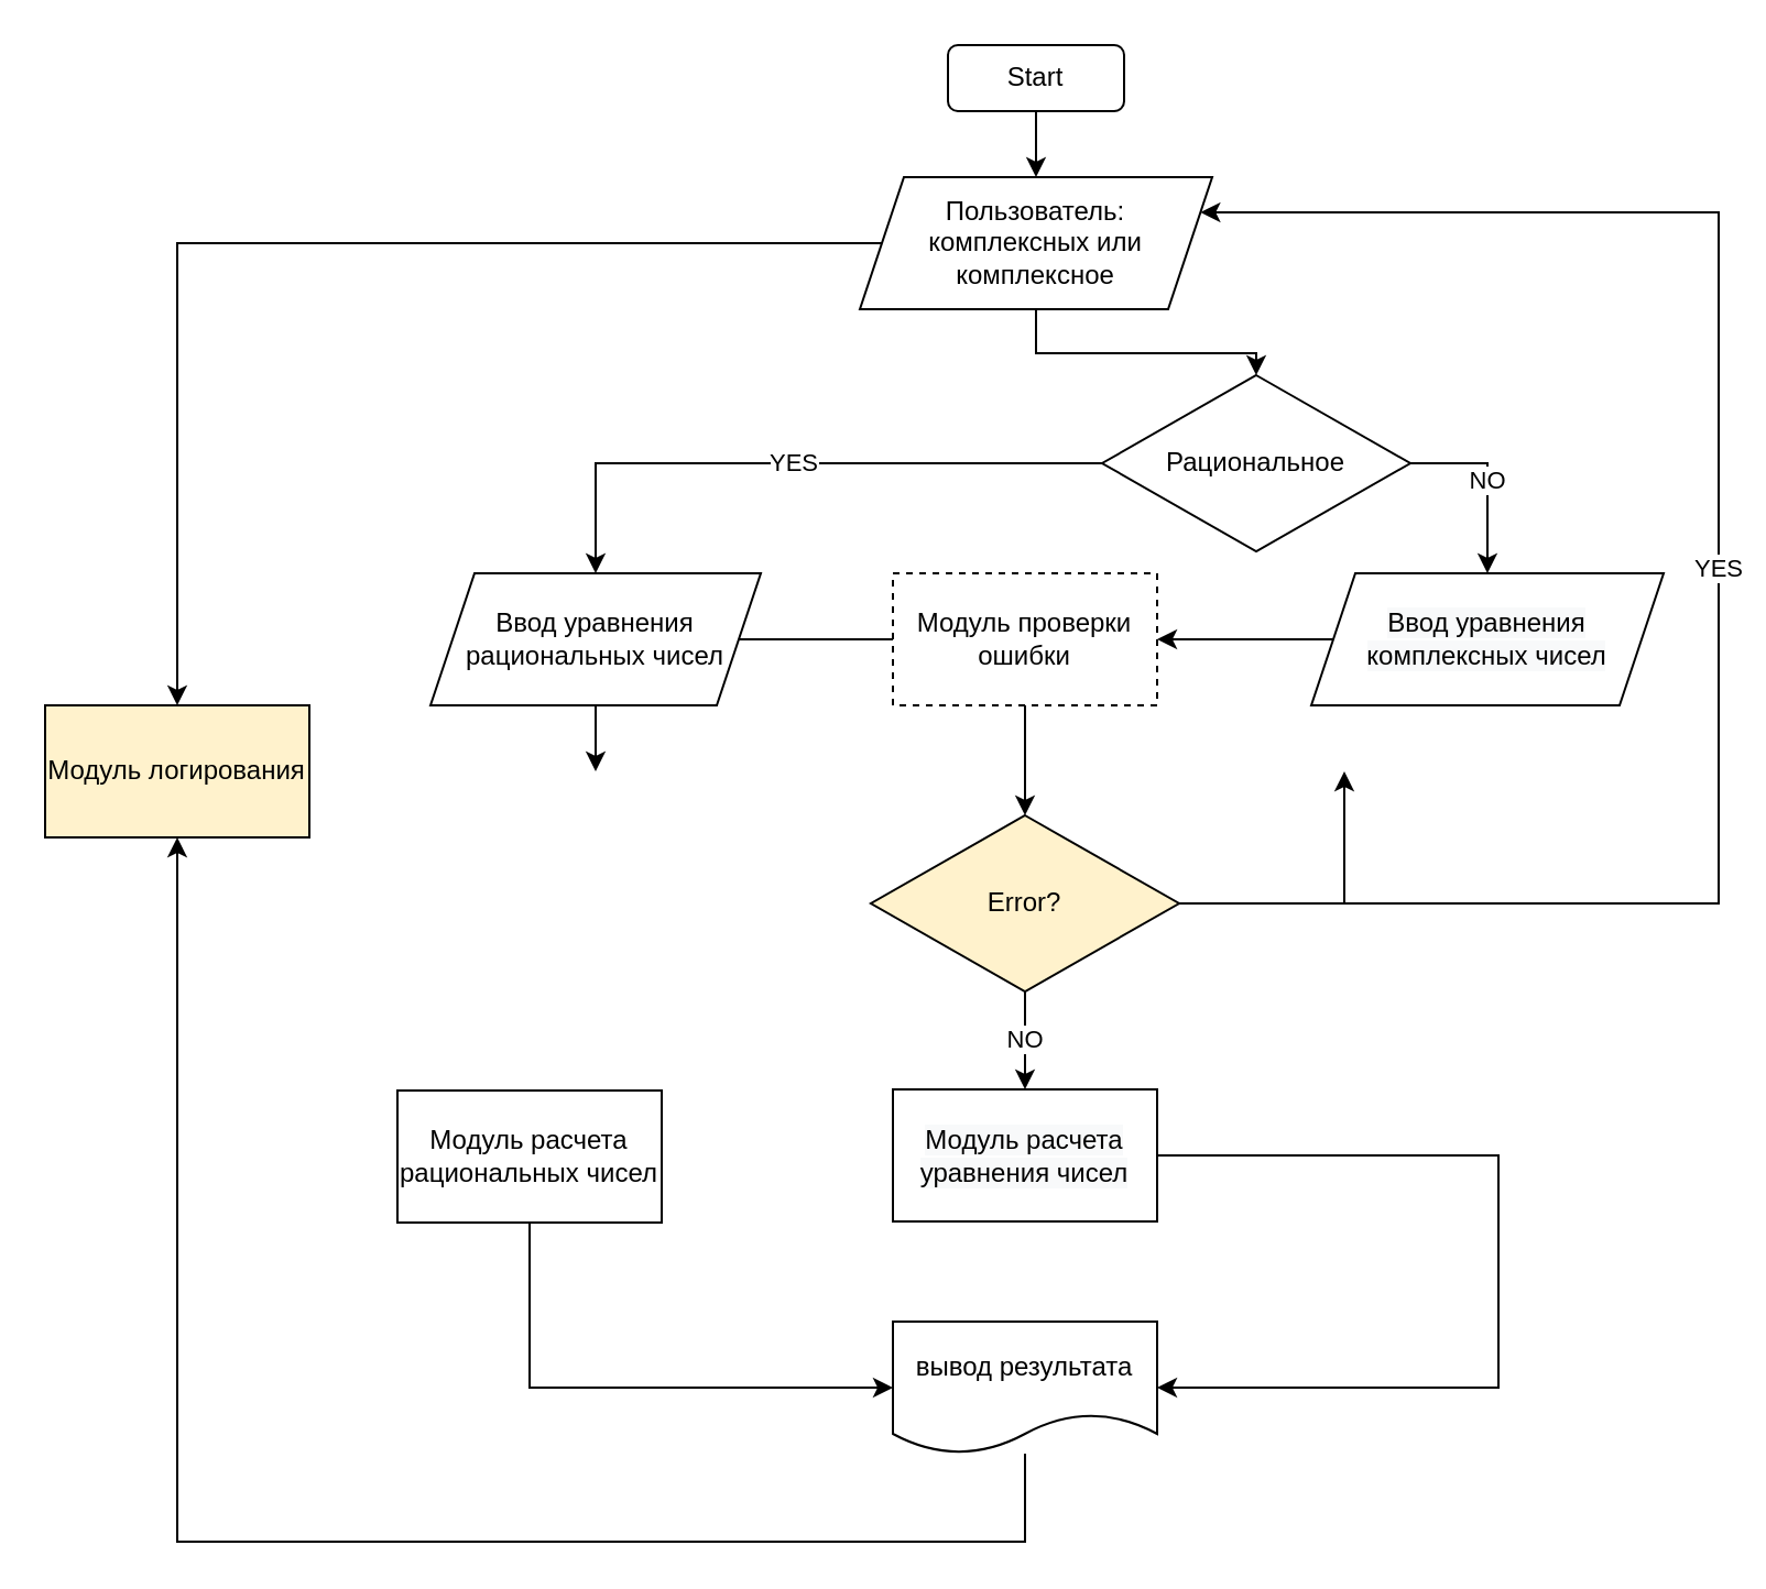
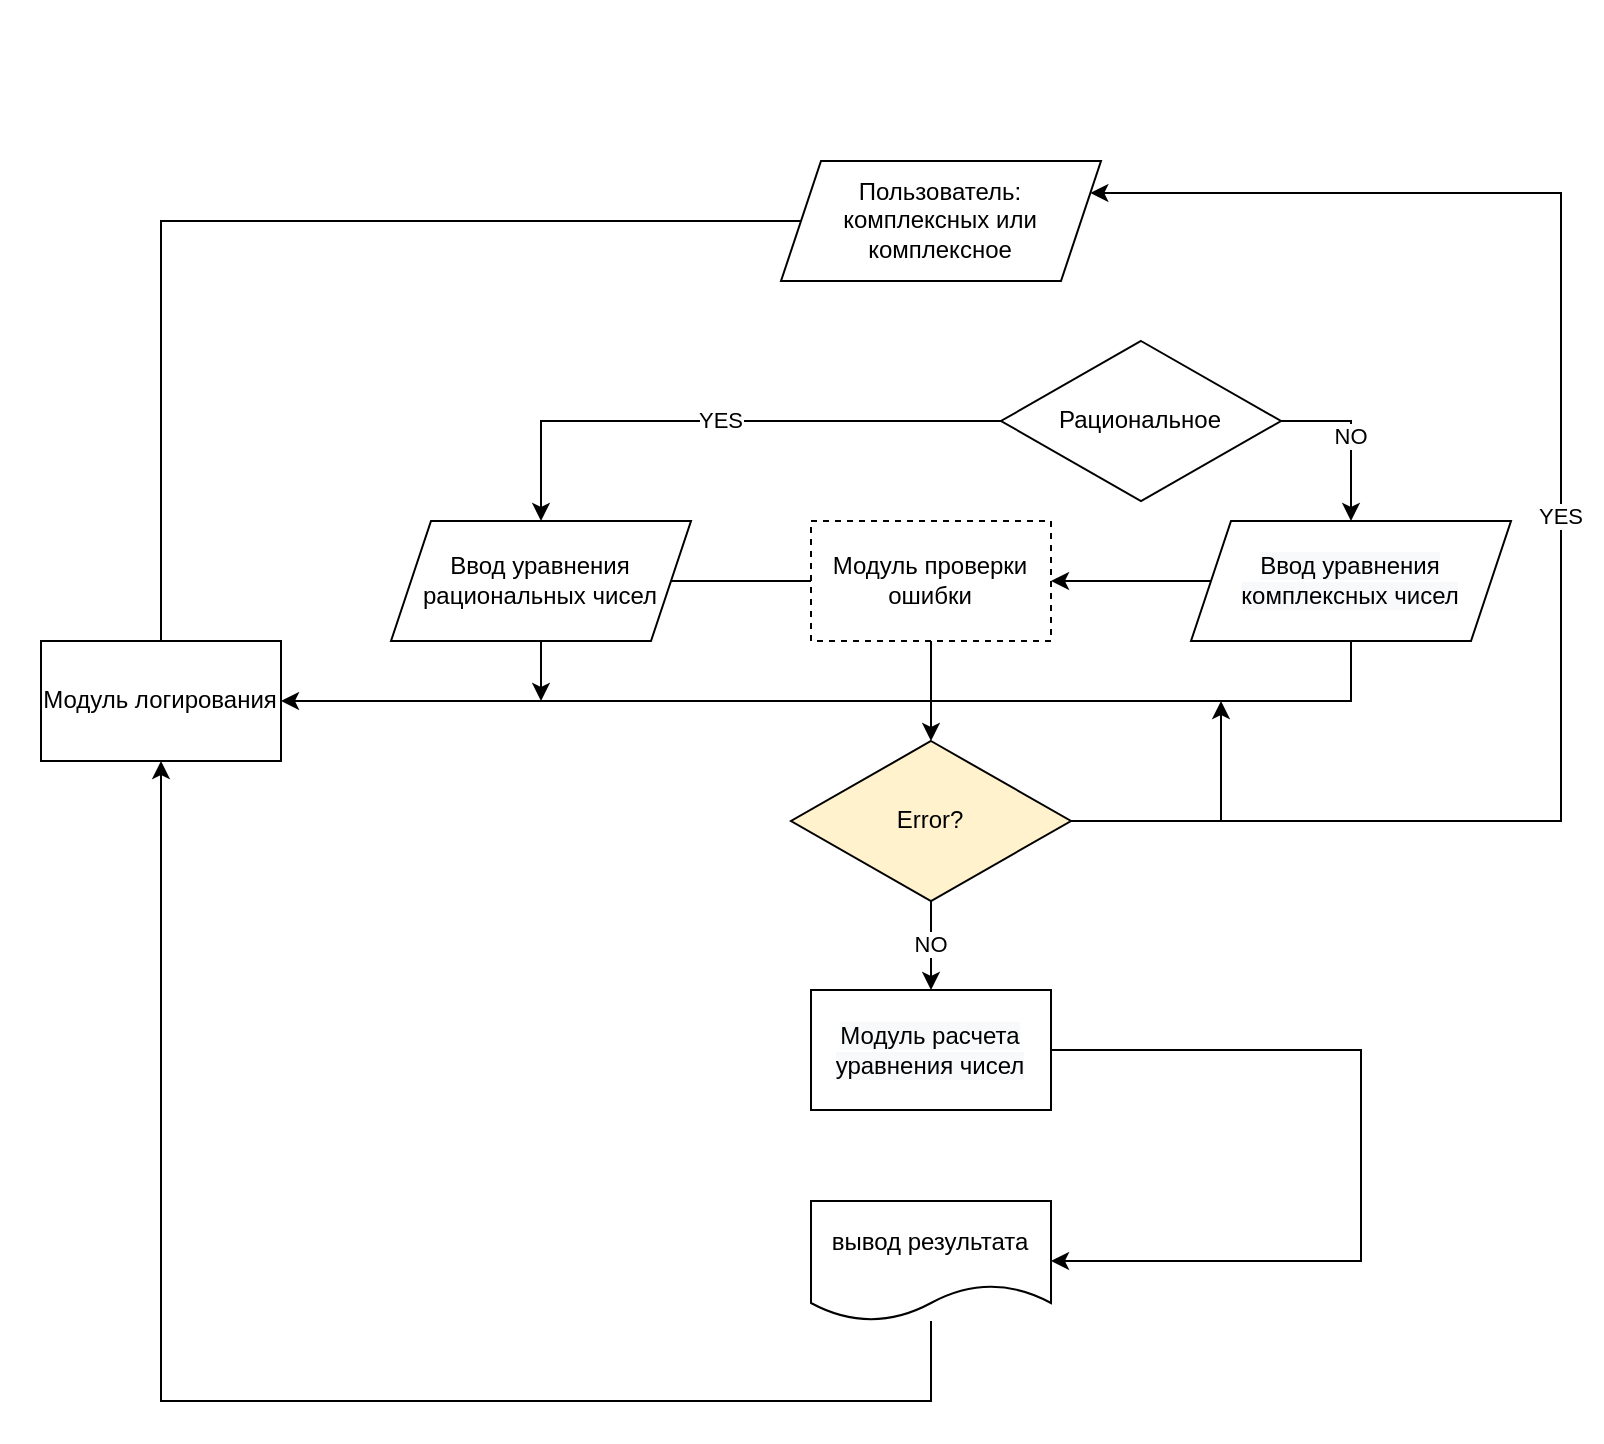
- <mxCell id="3" value="Start" style="rounded=1;whiteSpace=wrap;html=1;" vertex="1" parent="1"><mxGeometry x="430" y="20" width="80" height="30" as="geometry" /></mxCell>
- <mxCell id="2" value="" style="edgeStyle=orthogonalEdgeStyle;rounded=0;orthogonalLoop=1;jettySize=auto;html=1;" edge="1" parent="1" source="3" target="6"><mxGeometry relative="1" as="geometry" /></mxCell>
- <mxCell id="4" value="" style="edgeStyle=orthogonalEdgeStyle;rounded=0;orthogonalLoop=1;jettySize=auto;html=1;" edge="1" parent="1" source="6" target="9"><mxGeometry relative="1" as="geometry" /></mxCell>
- <mxCell id="5" style="edgeStyle=orthogonalEdgeStyle;rounded=0;orthogonalLoop=1;jettySize=auto;html=1;" edge="1" parent="1" source="6" target="28"><mxGeometry relative="1" as="geometry" /></mxCell>
+ <mxCell id="5" style="edgeStyle=orthogonalEdgeStyle;rounded=0;orthogonalLoop=1;jettySize=auto;html=1;endArrow=none;" edge="1" parent="1" source="6" target="28"><mxGeometry relative="1" as="geometry" /></mxCell>
- <mxCell id="28" value="Модуль логирования" style="rounded=0;whiteSpace=wrap;html=1;fillColor=#fff2cc;" vertex="1" parent="1"><mxGeometry x="20" y="320" width="120" height="60" as="geometry" /></mxCell>
+ <mxCell id="28" value="Модуль логирования" style="rounded=0;whiteSpace=wrap;html=1;" vertex="1" parent="1"><mxGeometry x="20" y="320" width="120" height="60" as="geometry" /></mxCell>
+ <mxCell id="14" style="edgeStyle=orthogonalEdgeStyle;rounded=0;orthogonalLoop=1;jettySize=auto;html=1;exitX=0.5;exitY=1;exitDx=0;exitDy=0;entryX=1;entryY=0.5;entryDx=0;entryDy=0;" edge="1" parent="1" source="15" target="28"><mxGeometry relative="1" as="geometry" /></mxCell>
- <mxCell id="25" value="Модуль расчета рациональных чисел" style="whiteSpace=wrap;html=1;" vertex="1" parent="1"><mxGeometry x="180" y="495" width="120" height="60" as="geometry" /></mxCell>
- <mxCell id="24" style="edgeStyle=orthogonalEdgeStyle;rounded=0;orthogonalLoop=1;jettySize=auto;html=1;entryX=0;entryY=0.5;entryDx=0;entryDy=0;" edge="1" parent="1" source="25" target="27"><mxGeometry relative="1" as="geometry"><Array as="points"><mxPoint x="240" y="630" /></Array></mxGeometry></mxCell>
